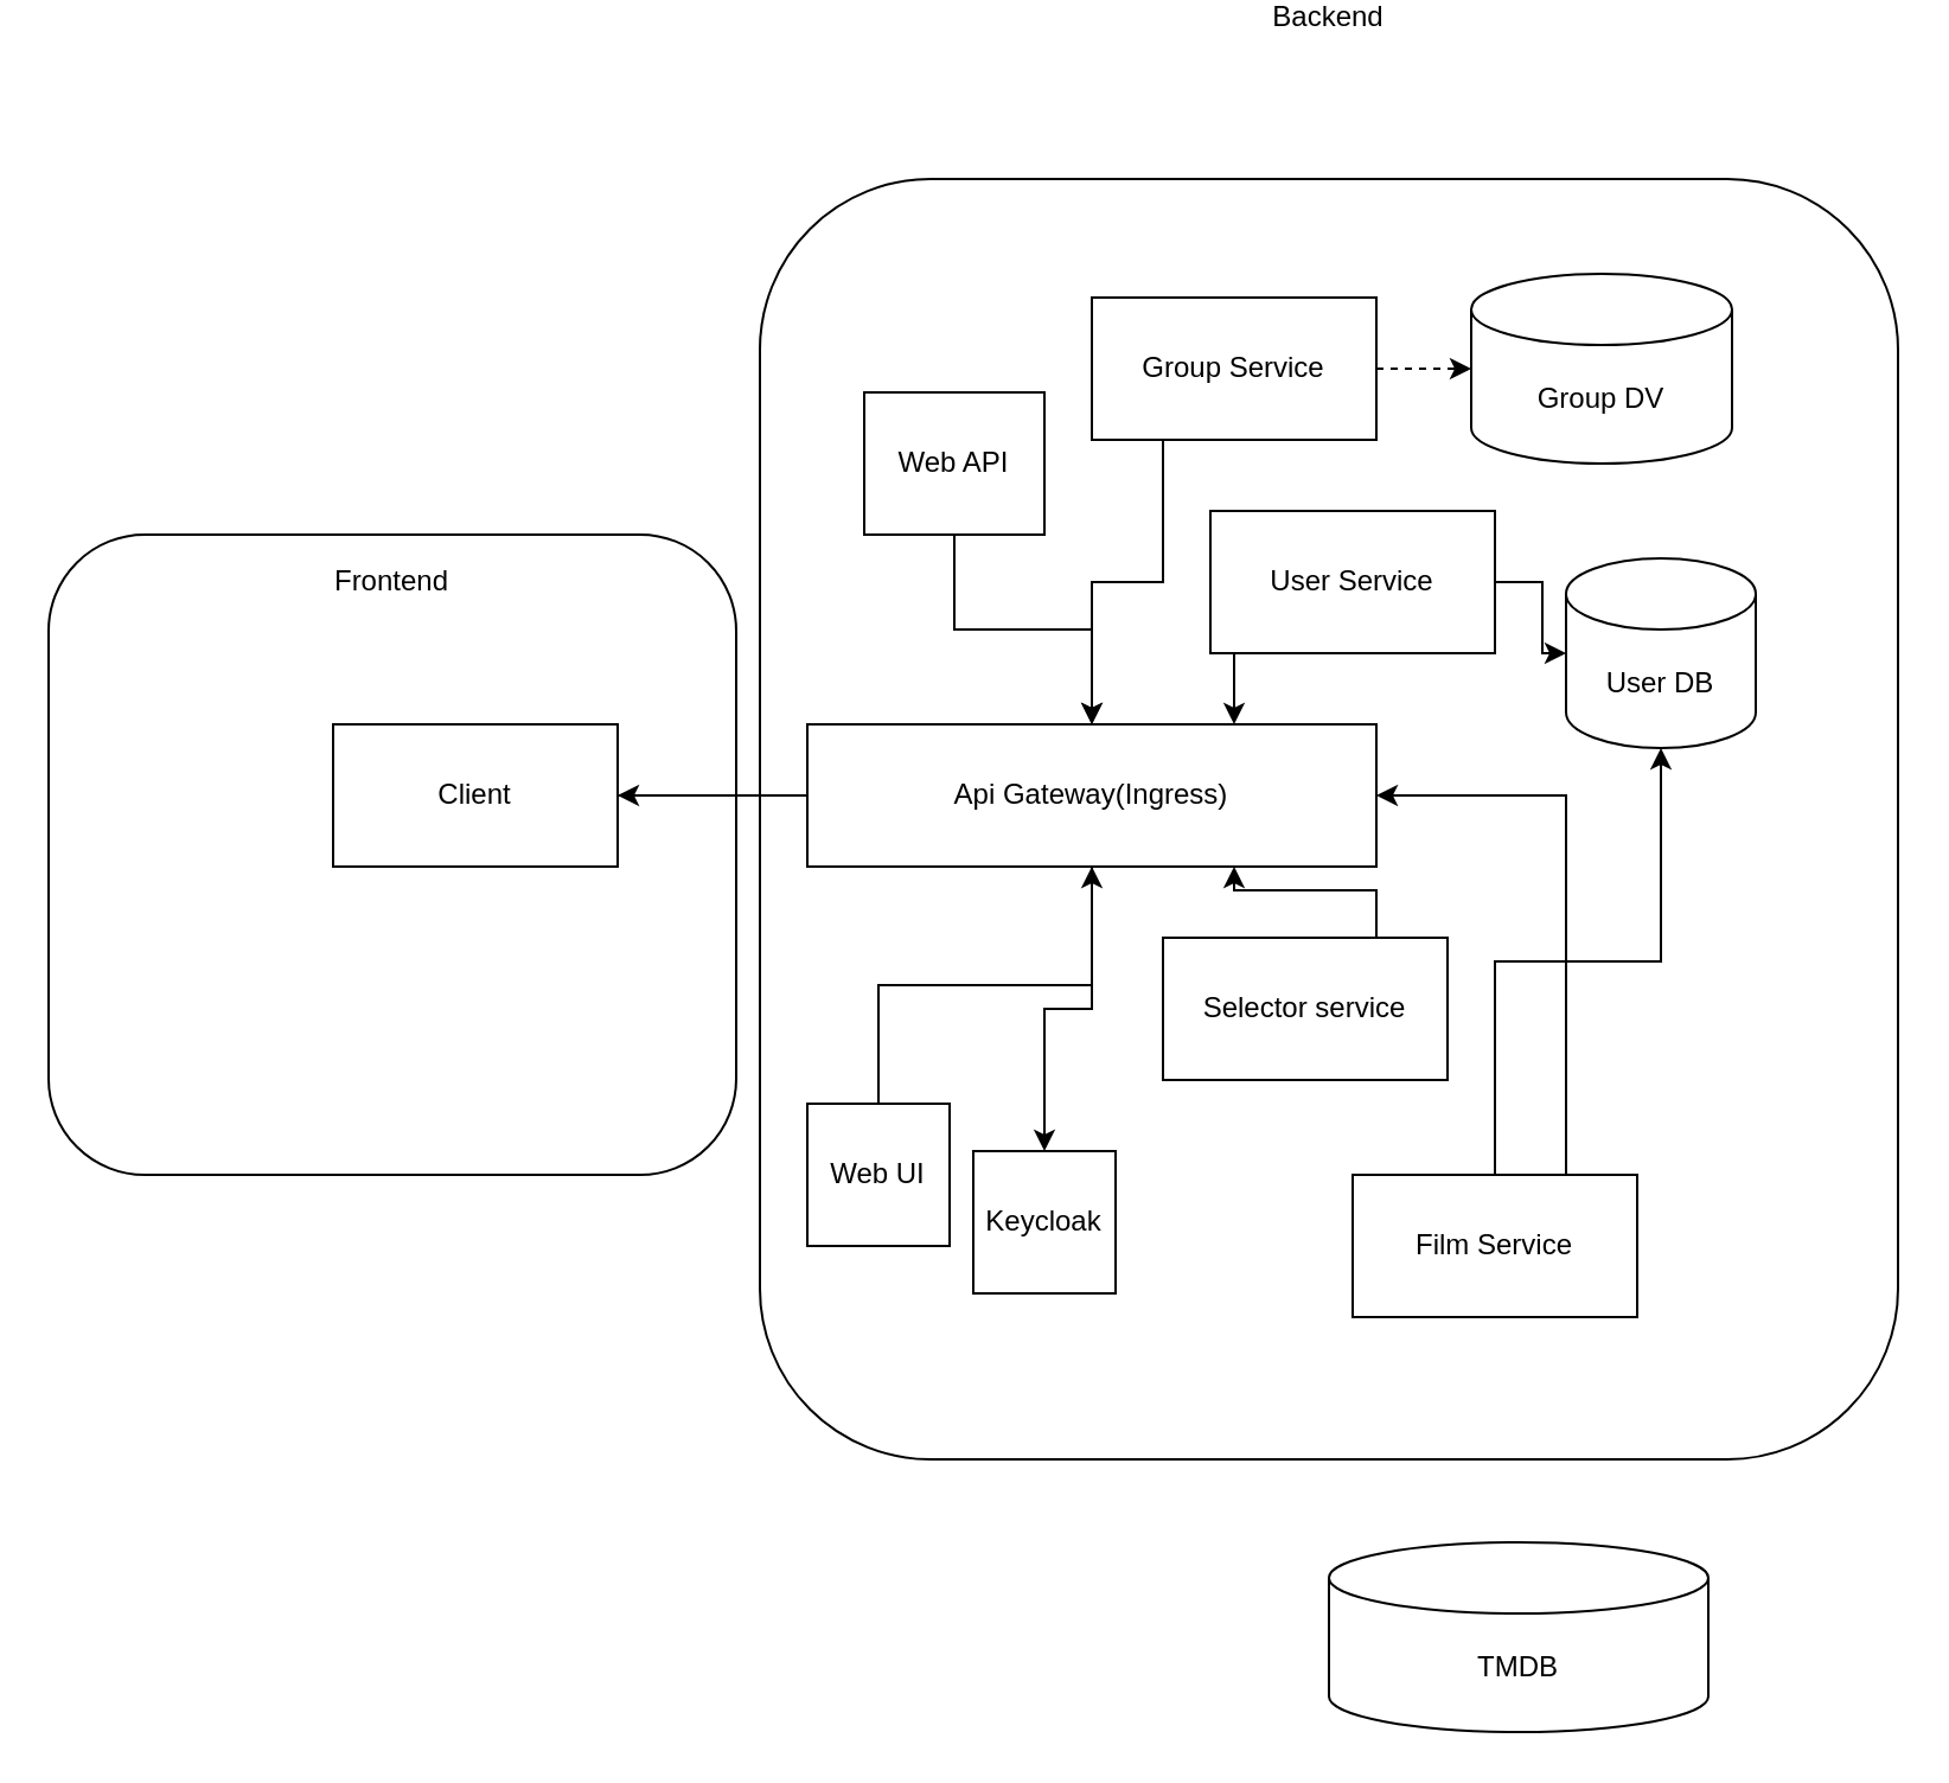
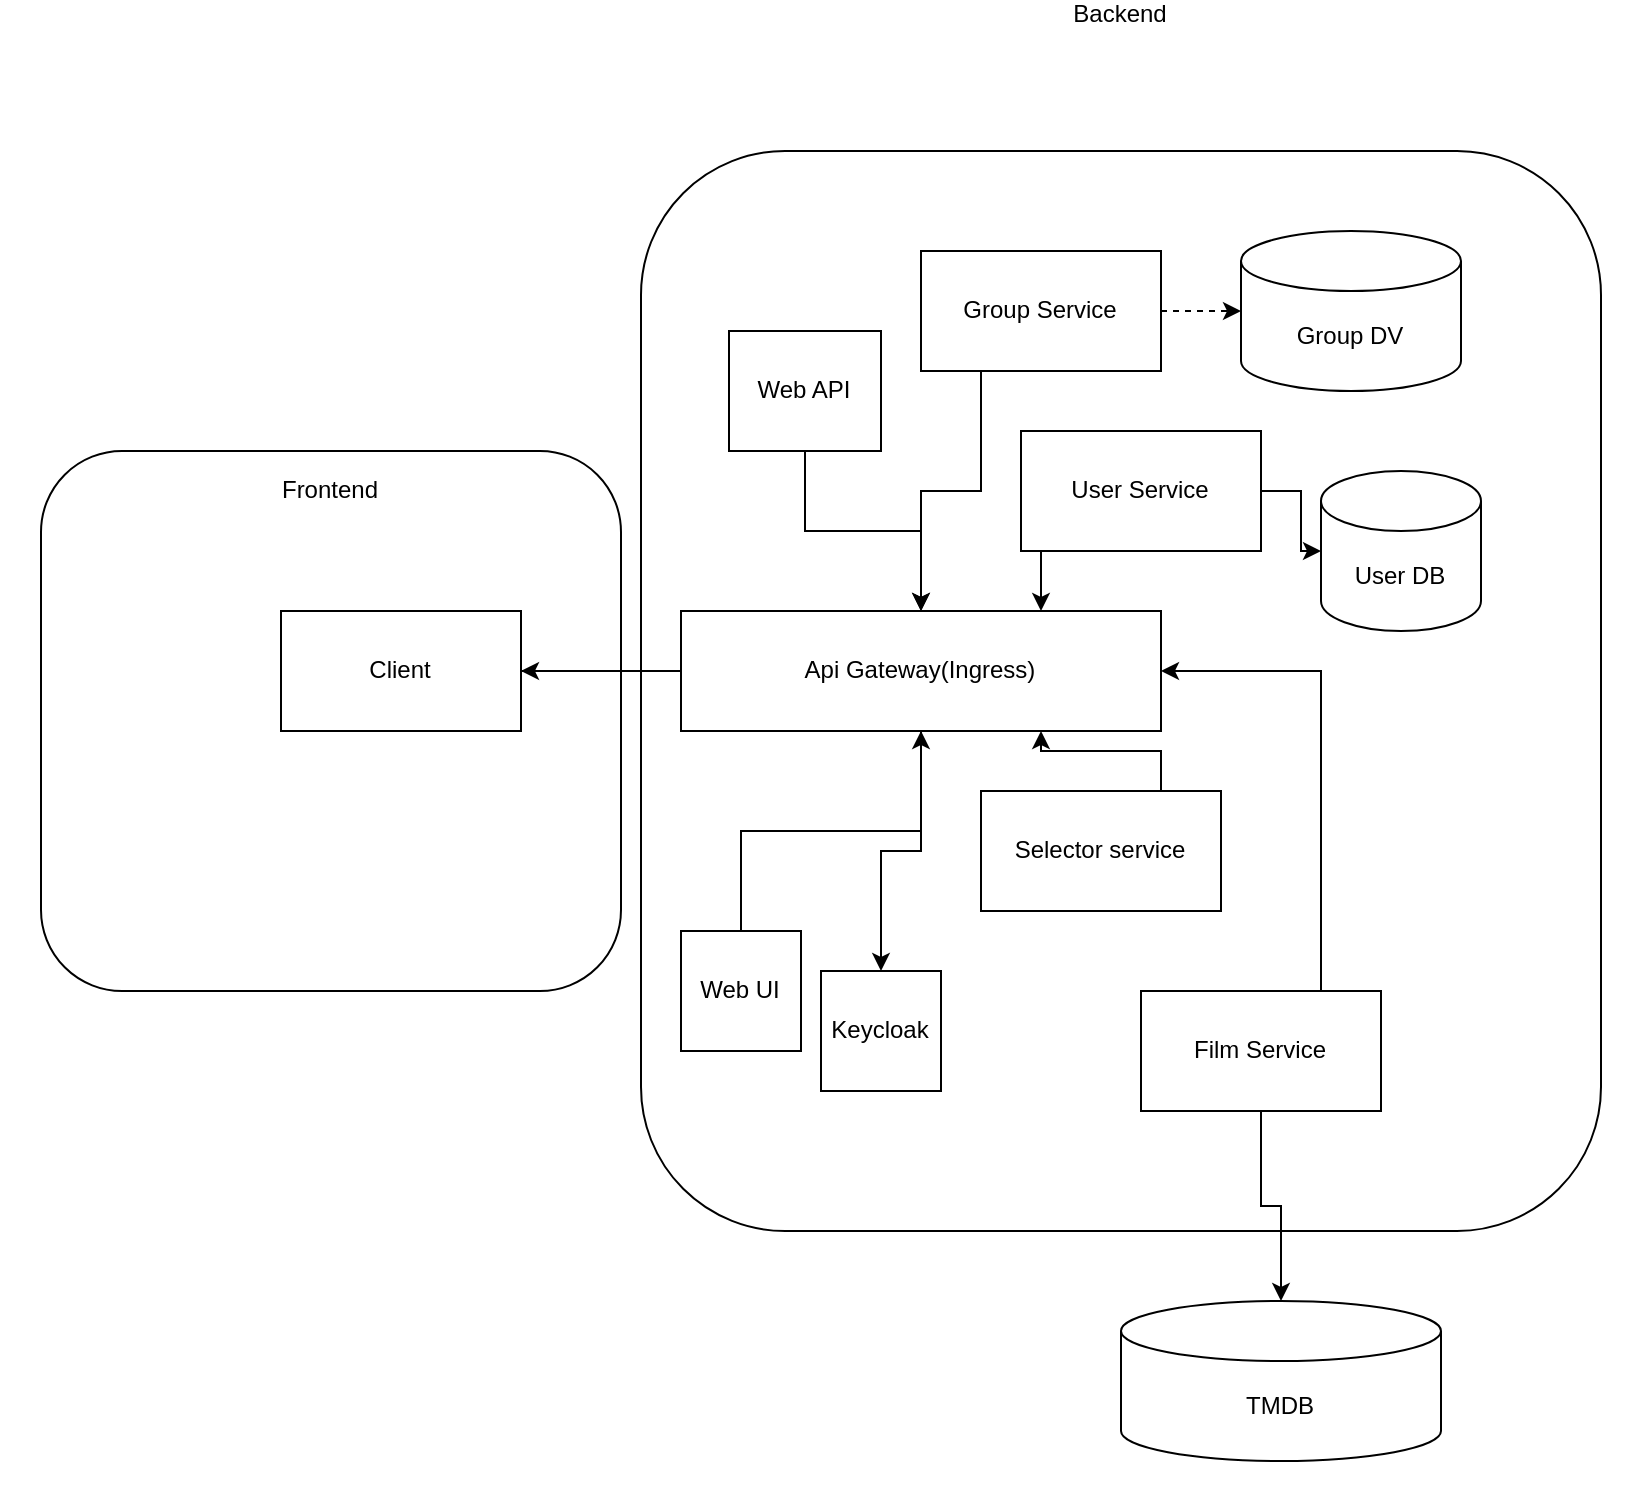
- <mxCell id="21" value="" style="edgeStyle=orthogonalEdgeStyle;rounded=0;orthogonalLoop=1;jettySize=auto;html=1;" edge="1" parent="1" source="22" target="26"><mxGeometry relative="1" as="geometry" /></mxCell>
+ <mxCell id="21" value="" style="edgeStyle=orthogonalEdgeStyle;rounded=0;orthogonalLoop=1;jettySize=auto;html=1;" edge="1" parent="1" source="22" target="27"><mxGeometry relative="1" as="geometry" /></mxCell>
